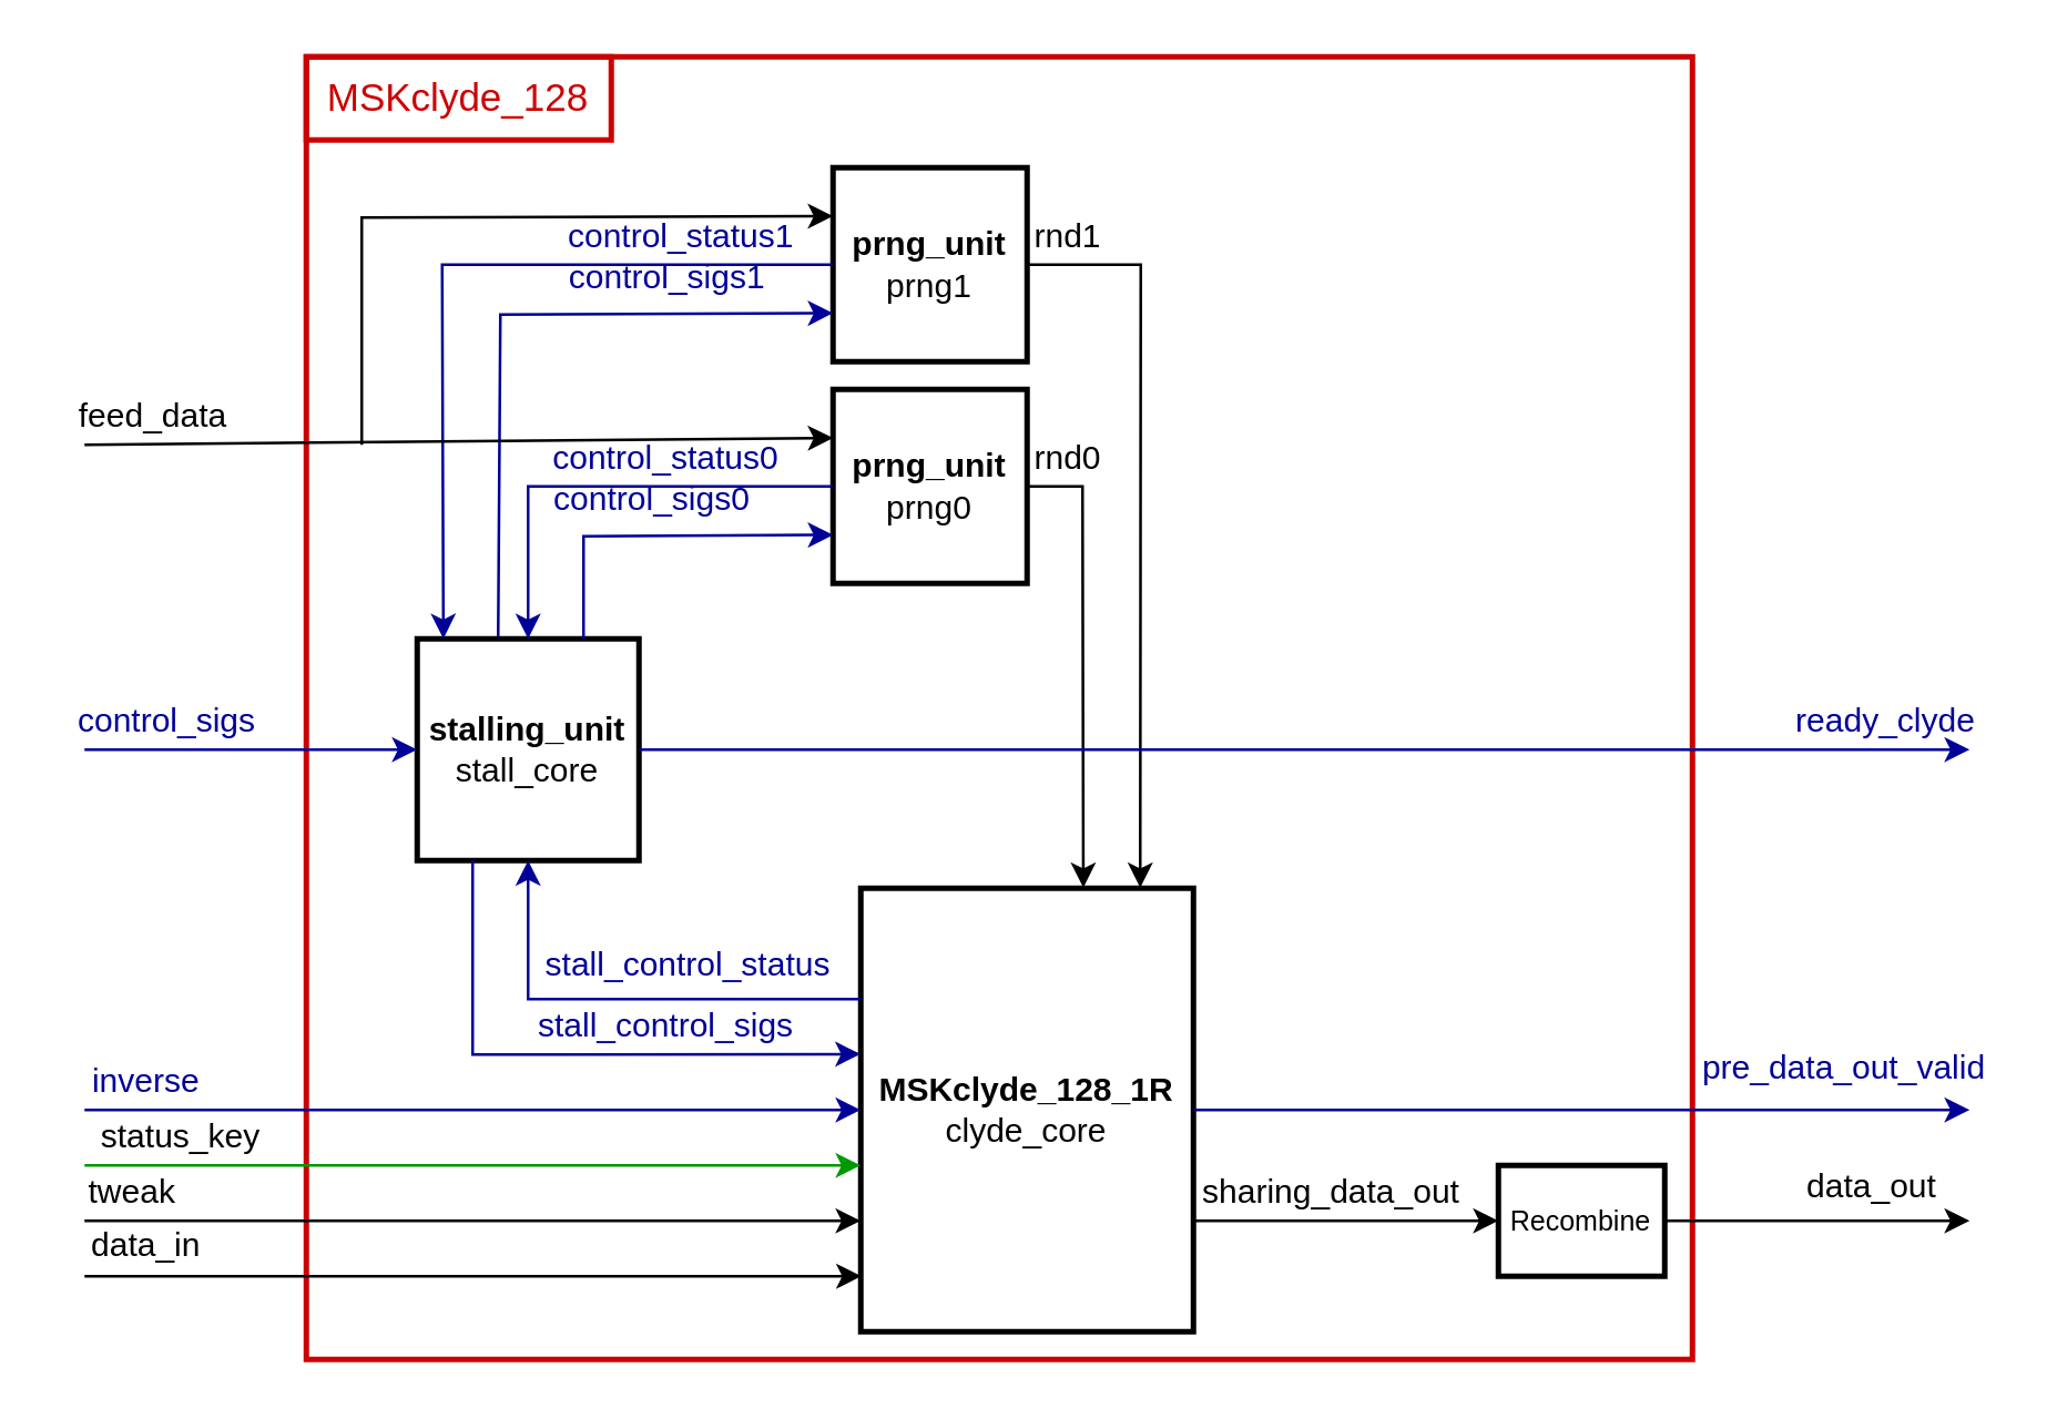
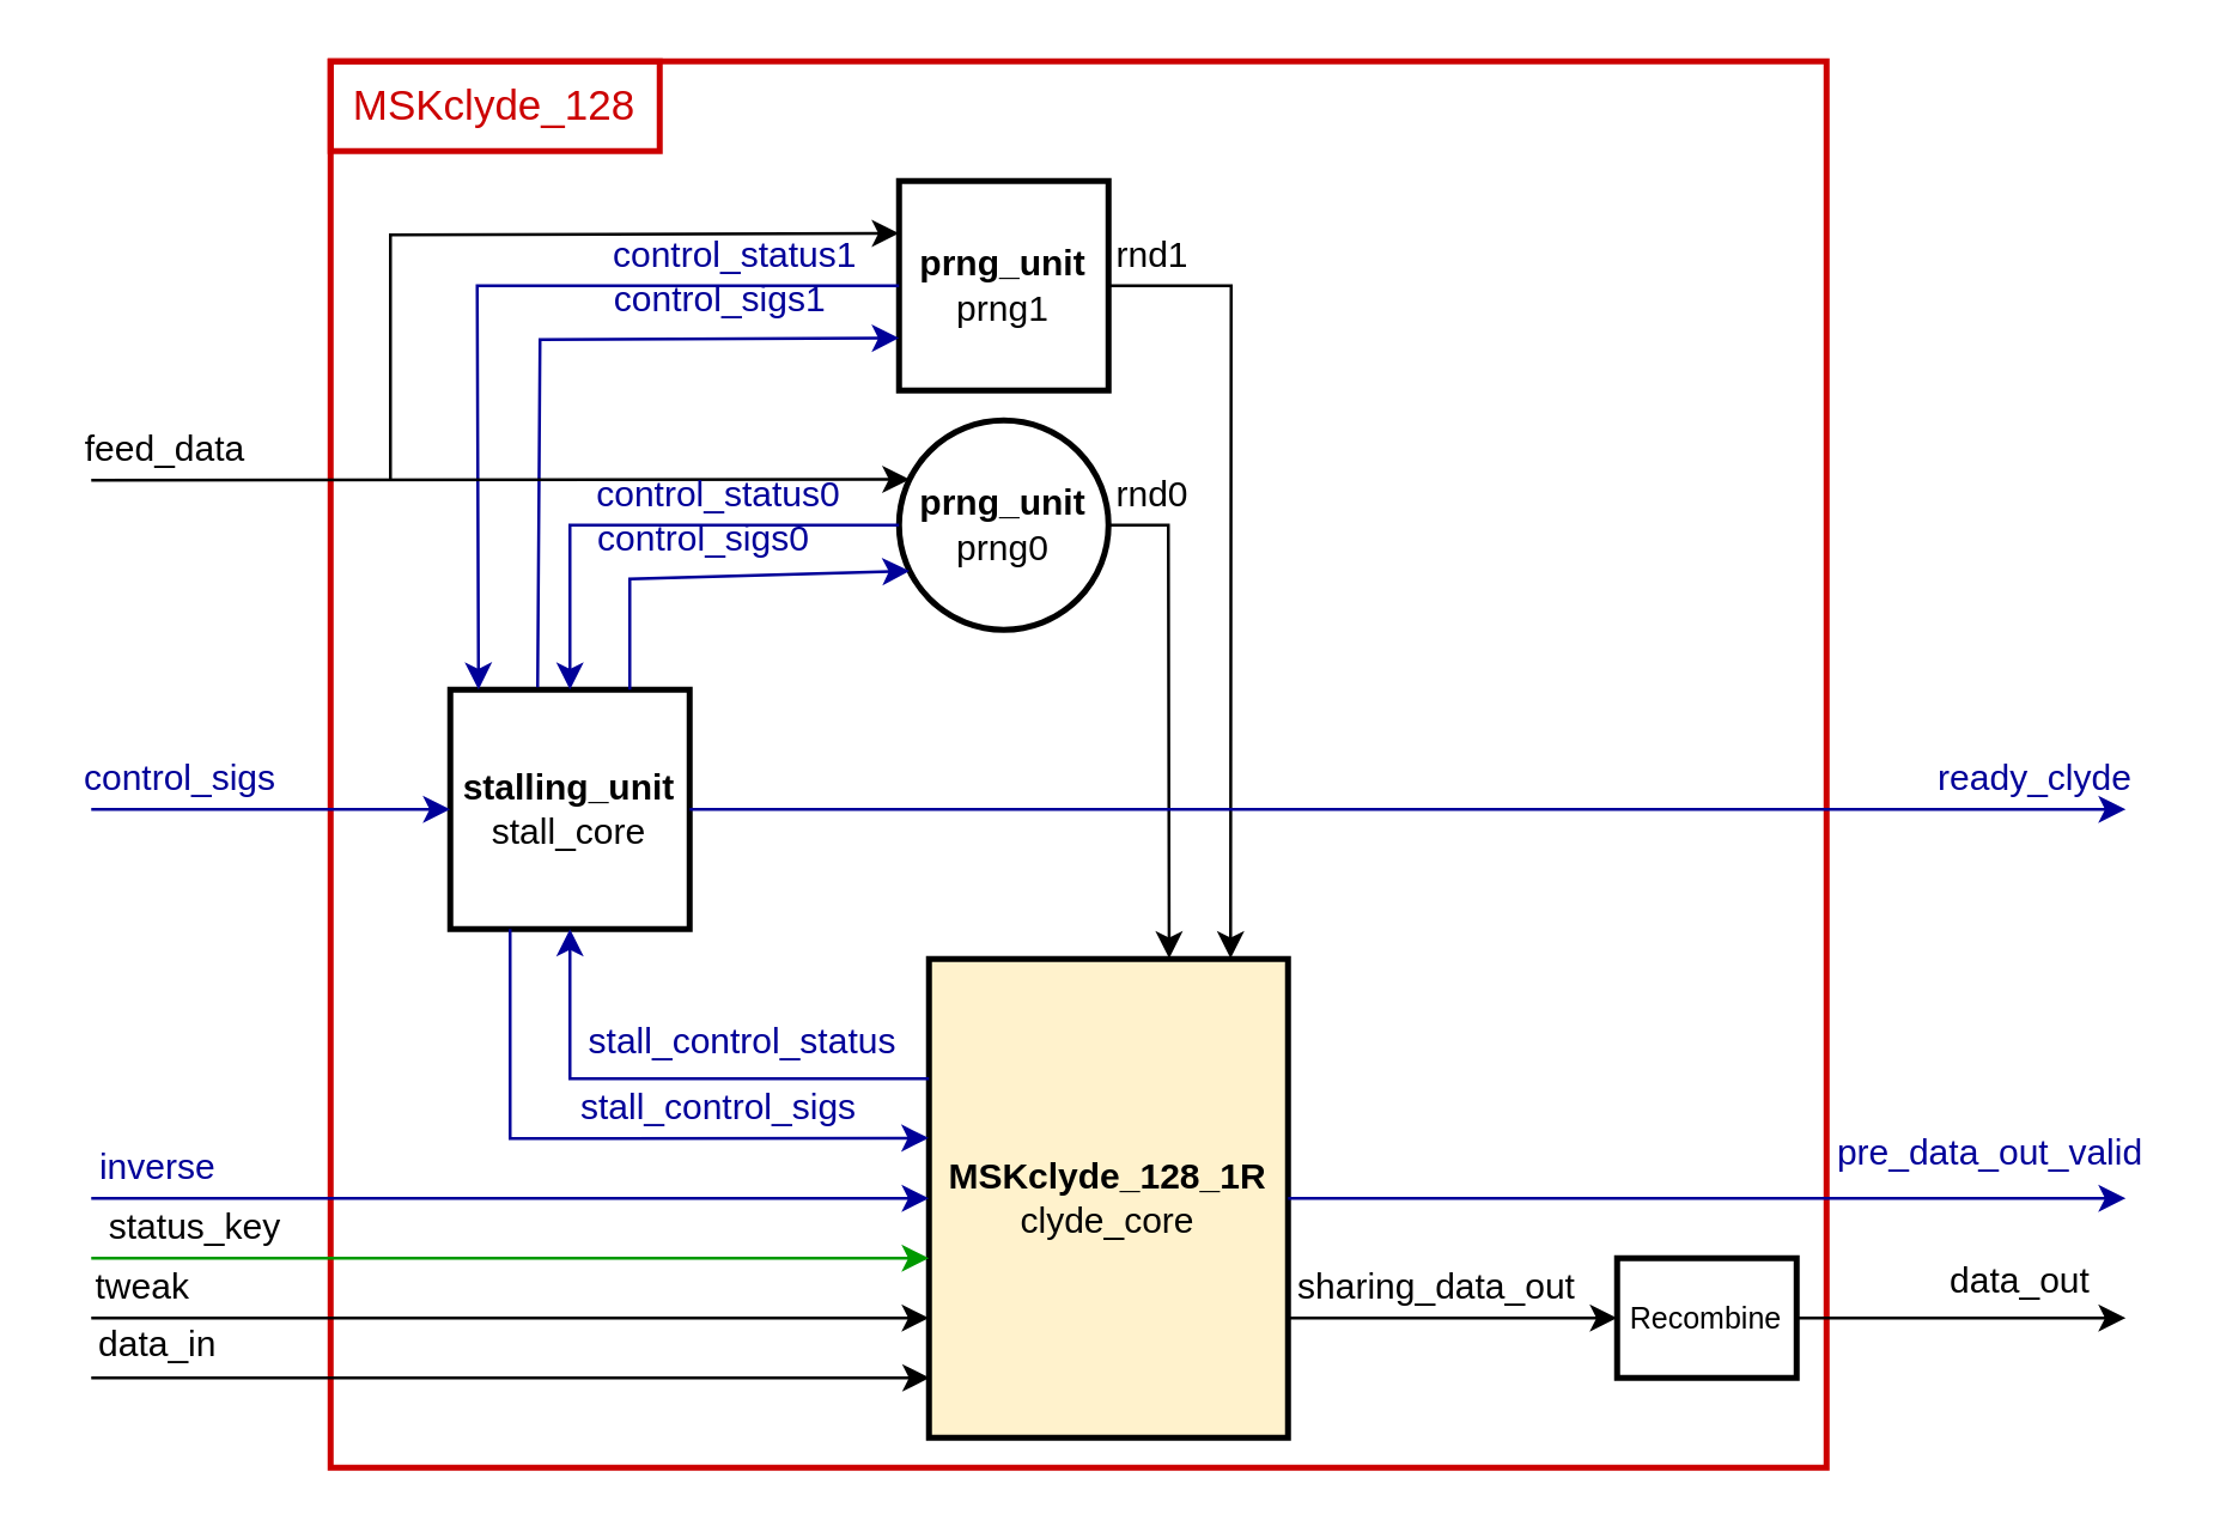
- <mxCell id="4" value="&lt;div&gt;&lt;b&gt;prng_unit&lt;/b&gt;&lt;/div&gt;&lt;div&gt;prng0&lt;br&gt;&lt;/div&gt;" style="rounded=0;whiteSpace=wrap;html=1;strokeWidth=2;" parent="1" vertex="1"><mxGeometry x="300" y="140" width="70" height="70" as="geometry" /></mxCell>
+ <mxCell id="4" value="&lt;div&gt;&lt;b&gt;prng_unit&lt;/b&gt;&lt;/div&gt;&lt;div&gt;prng0&lt;br&gt;&lt;/div&gt;" style="ellipse;whiteSpace=wrap;html=1;strokeWidth=2;" parent="1" vertex="1"><mxGeometry x="300" y="140" width="70" height="70" as="geometry" /></mxCell>
- <mxCell id="3" value="&lt;div&gt;&lt;b&gt;MSKclyde_128_1R&lt;/b&gt;&lt;/div&gt;&lt;div&gt;clyde_core&lt;br&gt;&lt;/div&gt;" style="rounded=0;whiteSpace=wrap;html=1;strokeWidth=2;" parent="1" vertex="1"><mxGeometry x="310" y="320" width="120" height="160" as="geometry" /></mxCell>
+ <mxCell id="3" value="&lt;div&gt;&lt;b&gt;MSKclyde_128_1R&lt;/b&gt;&lt;/div&gt;&lt;div&gt;clyde_core&lt;br&gt;&lt;/div&gt;" style="rounded=0;whiteSpace=wrap;html=1;strokeWidth=2;fillColor=#fff2cc;" parent="1" vertex="1"><mxGeometry x="310" y="320" width="120" height="160" as="geometry" /></mxCell>
